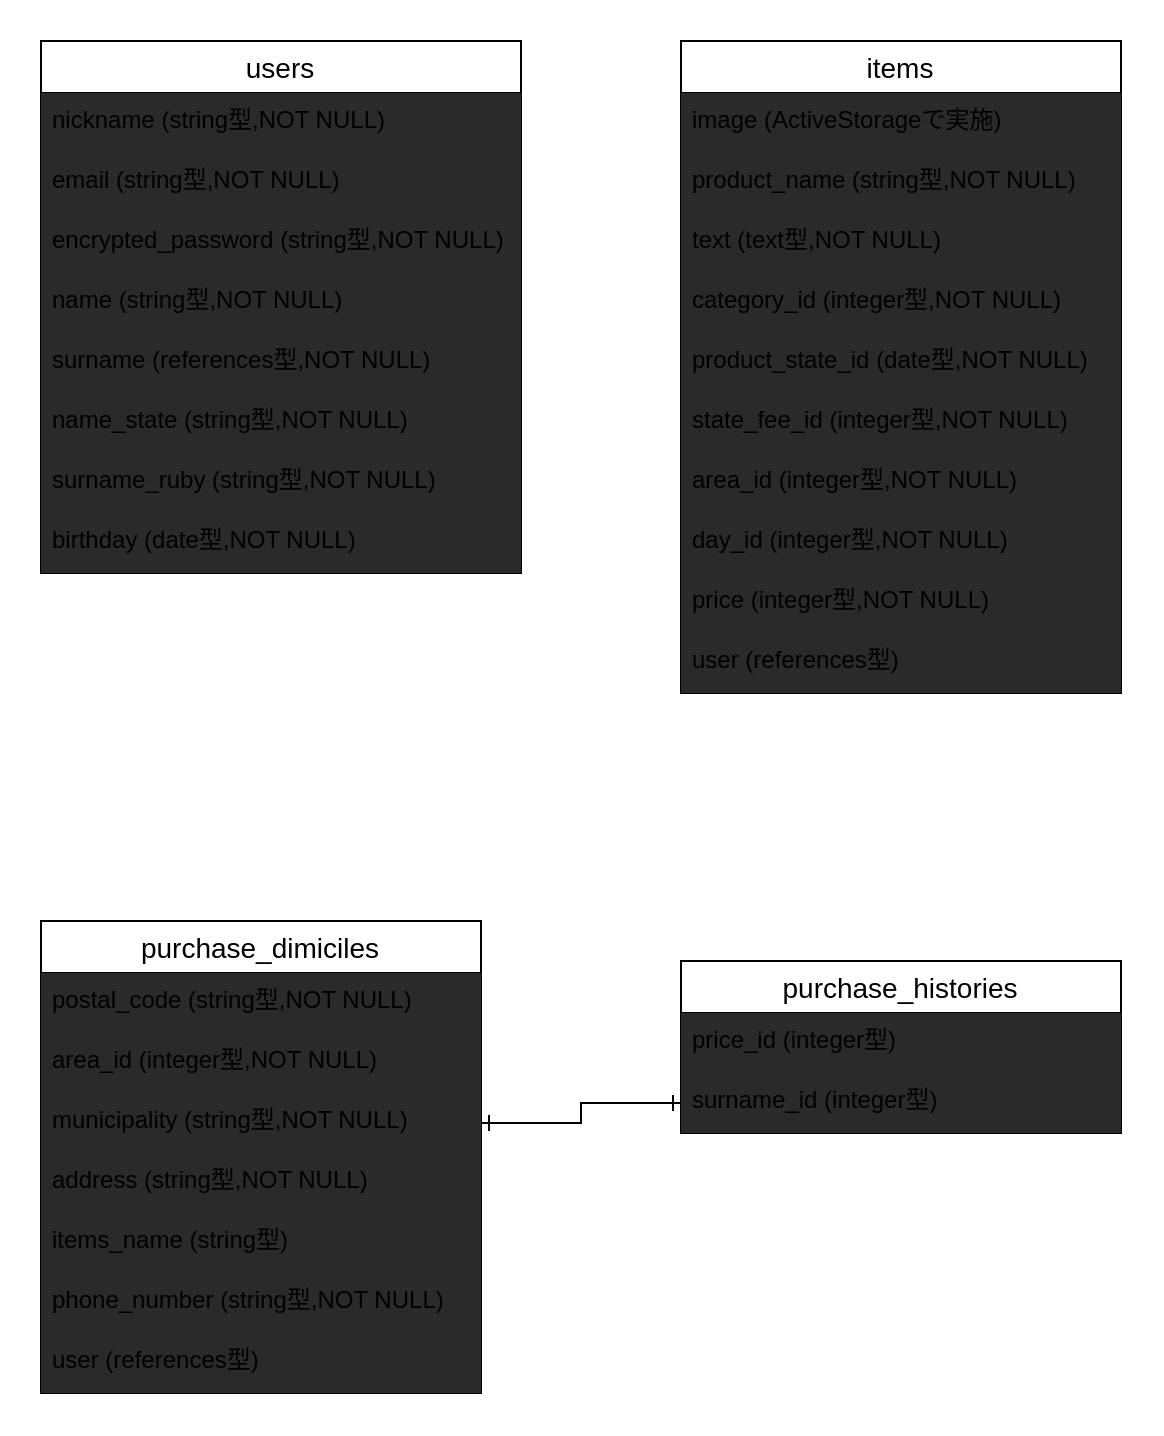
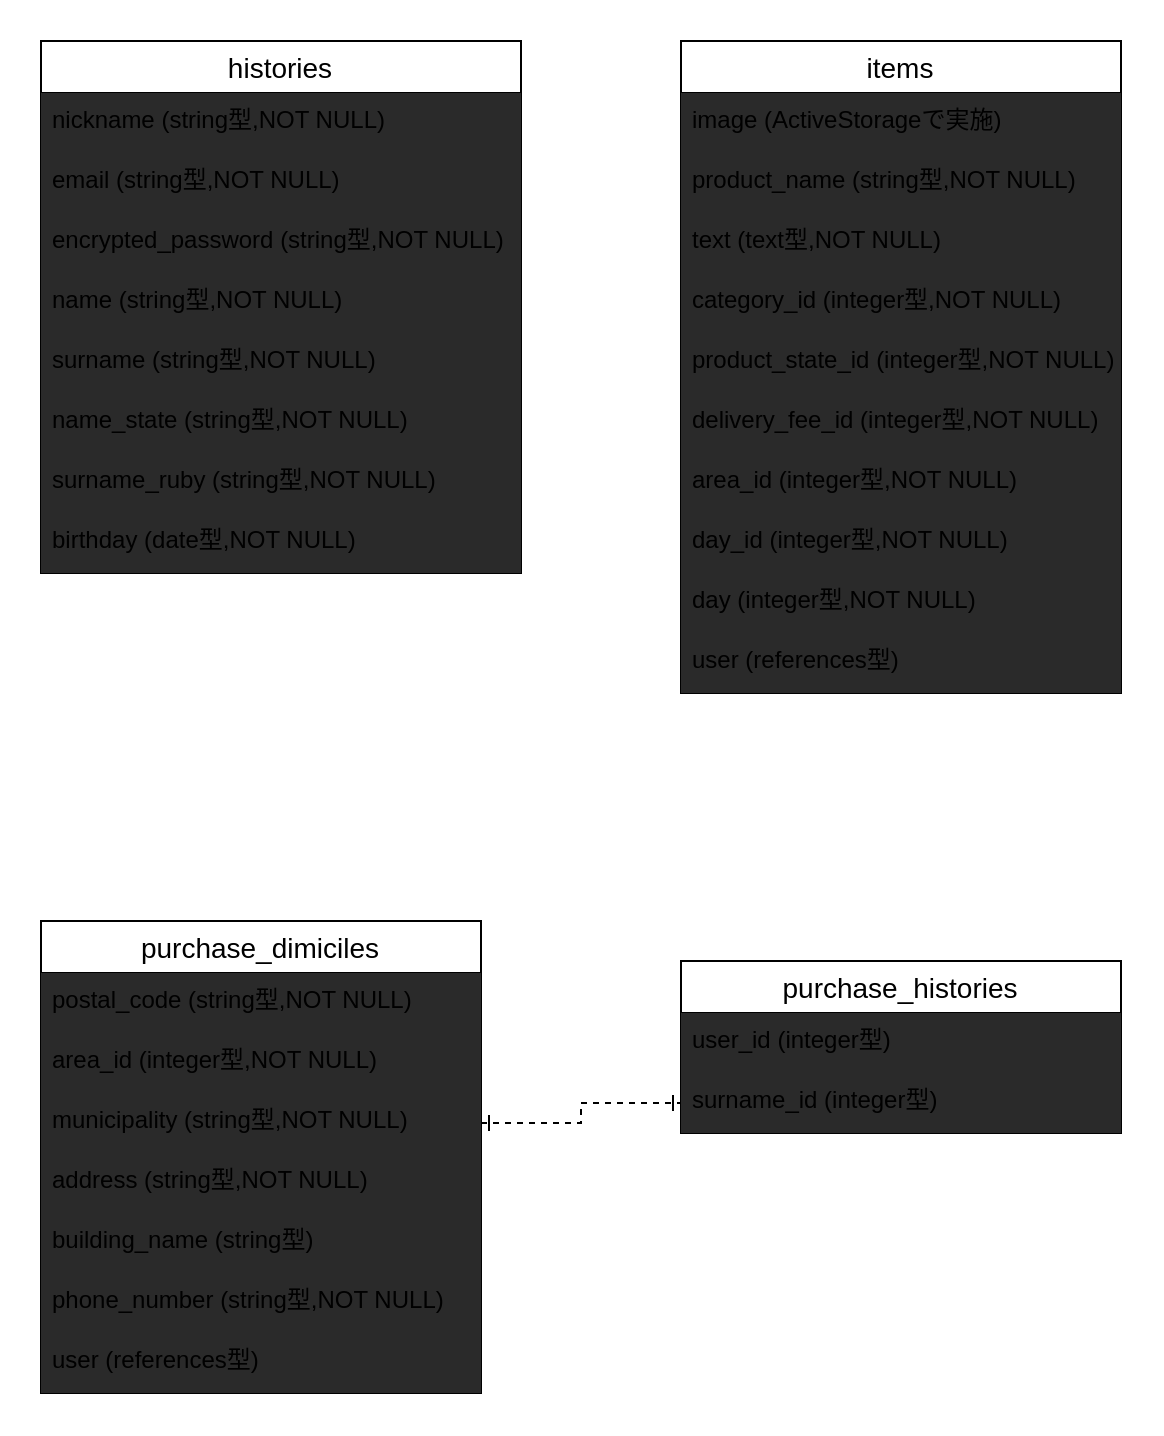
- <mxCell id="2" value="users" style="swimlane;fontStyle=0;childLayout=stackLayout;horizontal=1;startSize=26;horizontalStack=0;resizeParent=1;resizeParentMax=0;resizeLast=0;collapsible=1;marginBottom=0;align=center;fontSize=14;" parent="1" vertex="1"><mxGeometry x="20" y="20" width="240" height="266" as="geometry"><mxRectangle x="280" y="100" width="70" height="26" as="alternateBounds" /></mxGeometry></mxCell>
+ <mxCell id="2" value="histories" style="swimlane;fontStyle=0;childLayout=stackLayout;horizontal=1;startSize=26;horizontalStack=0;resizeParent=1;resizeParentMax=0;resizeLast=0;collapsible=1;marginBottom=0;align=center;fontSize=14;" parent="1" vertex="1"><mxGeometry x="20" y="20" width="240" height="266" as="geometry"><mxRectangle x="280" y="100" width="70" height="26" as="alternateBounds" /></mxGeometry></mxCell>
- <mxCell id="7" value="surname (references型,NOT NULL)" style="text;strokeColor=none;spacingLeft=4;spacingRight=4;overflow=hidden;rotatable=0;points=[[0,0.5],[1,0.5]];portConstraint=eastwest;fontSize=12;fillColor=#2a2a2a;" parent="2" vertex="1"><mxGeometry y="146" width="240" height="30" as="geometry" /></mxCell>
+ <mxCell id="7" value="surname (string型,NOT NULL)" style="text;strokeColor=none;spacingLeft=4;spacingRight=4;overflow=hidden;rotatable=0;points=[[0,0.5],[1,0.5]];portConstraint=eastwest;fontSize=12;fillColor=#2a2a2a;" parent="2" vertex="1"><mxGeometry y="146" width="240" height="30" as="geometry" /></mxCell>
- <mxCell id="16" value="product_state_id (date型,NOT NULL)" style="text;strokeColor=none;spacingLeft=4;spacingRight=4;overflow=hidden;rotatable=0;points=[[0,0.5],[1,0.5]];portConstraint=eastwest;fontSize=12;fillColor=#2a2a2a;" parent="11" vertex="1"><mxGeometry y="146" width="220" height="30" as="geometry" /></mxCell>
+ <mxCell id="16" value="product_state_id (integer型,NOT NULL)" style="text;strokeColor=none;spacingLeft=4;spacingRight=4;overflow=hidden;rotatable=0;points=[[0,0.5],[1,0.5]];portConstraint=eastwest;fontSize=12;fillColor=#2a2a2a;" parent="11" vertex="1"><mxGeometry y="146" width="220" height="30" as="geometry" /></mxCell>
- <mxCell id="17" value="state_fee_id (integer型,NOT NULL)" style="text;strokeColor=none;spacingLeft=4;spacingRight=4;overflow=hidden;rotatable=0;points=[[0,0.5],[1,0.5]];portConstraint=eastwest;fontSize=12;fillColor=#2a2a2a;" parent="11" vertex="1"><mxGeometry y="176" width="220" height="30" as="geometry" /></mxCell>
+ <mxCell id="17" value="delivery_fee_id (integer型,NOT NULL)" style="text;strokeColor=none;spacingLeft=4;spacingRight=4;overflow=hidden;rotatable=0;points=[[0,0.5],[1,0.5]];portConstraint=eastwest;fontSize=12;fillColor=#2a2a2a;" parent="11" vertex="1"><mxGeometry y="176" width="220" height="30" as="geometry" /></mxCell>
- <mxCell id="20" value="price (integer型,NOT NULL)" style="text;strokeColor=none;spacingLeft=4;spacingRight=4;overflow=hidden;rotatable=0;points=[[0,0.5],[1,0.5]];portConstraint=eastwest;fontSize=12;fillColor=#2a2a2a;" parent="11" vertex="1"><mxGeometry y="266" width="220" height="30" as="geometry" /></mxCell>
+ <mxCell id="20" value="day (integer型,NOT NULL)" style="text;strokeColor=none;spacingLeft=4;spacingRight=4;overflow=hidden;rotatable=0;points=[[0,0.5],[1,0.5]];portConstraint=eastwest;fontSize=12;fillColor=#2a2a2a;" parent="11" vertex="1"><mxGeometry y="266" width="220" height="30" as="geometry" /></mxCell>
- <mxCell id="31" value="price_id (integer型)" style="text;strokeColor=none;spacingLeft=4;spacingRight=4;overflow=hidden;rotatable=0;points=[[0,0.5],[1,0.5]];portConstraint=eastwest;fontSize=12;fillColor=#2a2a2a;" parent="30" vertex="1"><mxGeometry y="26" width="220" height="30" as="geometry" /></mxCell>
+ <mxCell id="31" value="user_id (integer型)" style="text;strokeColor=none;spacingLeft=4;spacingRight=4;overflow=hidden;rotatable=0;points=[[0,0.5],[1,0.5]];portConstraint=eastwest;fontSize=12;fillColor=#2a2a2a;" parent="30" vertex="1"><mxGeometry y="26" width="220" height="30" as="geometry" /></mxCell>
- <mxCell id="33" style="edgeStyle=orthogonalEdgeStyle;rounded=0;orthogonalLoop=1;jettySize=auto;html=1;exitX=1;exitY=0.5;exitDx=0;exitDy=0;endArrow=ERone;endFill=0;startArrow=ERone;startFill=0;" parent="1" source="25" target="32" edge="1"><mxGeometry relative="1" as="geometry" /></mxCell>
+ <mxCell id="33" style="edgeStyle=orthogonalEdgeStyle;rounded=0;orthogonalLoop=1;jettySize=auto;html=1;exitX=1;exitY=0.5;exitDx=0;exitDy=0;endArrow=ERone;endFill=0;startArrow=ERone;startFill=0;dashed=1;" parent="1" source="25" target="32" edge="1"><mxGeometry relative="1" as="geometry" /></mxCell>
- <mxCell id="27" value="items_name (string型)" style="text;strokeColor=none;spacingLeft=4;spacingRight=4;overflow=hidden;rotatable=0;points=[[0,0.5],[1,0.5]];portConstraint=eastwest;fontSize=12;fillColor=#2a2a2a;" parent="22" vertex="1"><mxGeometry y="146" width="220" height="30" as="geometry" /></mxCell>
+ <mxCell id="27" value="building_name (string型)" style="text;strokeColor=none;spacingLeft=4;spacingRight=4;overflow=hidden;rotatable=0;points=[[0,0.5],[1,0.5]];portConstraint=eastwest;fontSize=12;fillColor=#2a2a2a;" parent="22" vertex="1"><mxGeometry y="146" width="220" height="30" as="geometry" /></mxCell>
